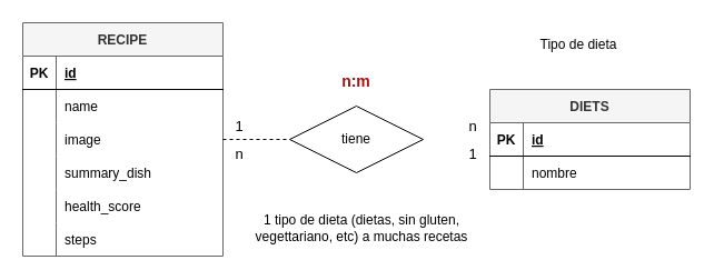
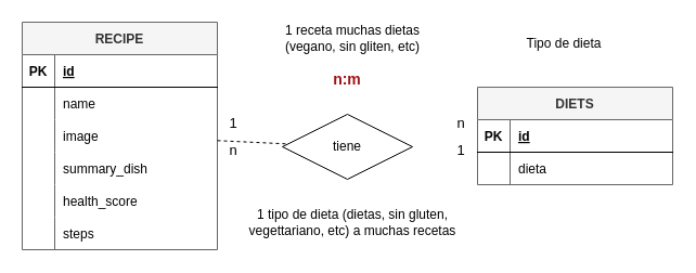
+ <mxCell id="36" value="1 receta muchas dietas (vegano, sin gliten, etc)" style="text;html=1;strokeColor=none;fillColor=none;align=center;verticalAlign=middle;whiteSpace=wrap;rounded=0;" parent="1" vertex="1"><mxGeometry x="240" y="20" width="170" height="30" as="geometry" /></mxCell>
- <mxCell id="28" value="tiene" style="shape=rhombus;perimeter=rhombusPerimeter;whiteSpace=wrap;html=1;align=center;" parent="1" vertex="1"><mxGeometry x="260" y="95" width="120" height="60" as="geometry" /></mxCell>
+ <mxCell id="28" value="tiene" style="shape=rhombus;perimeter=rhombusPerimeter;whiteSpace=wrap;html=1;align=center;" parent="1" vertex="1"><mxGeometry x="260" y="105" width="120" height="60" as="geometry" /></mxCell>
- <mxCell id="27" value="nombre" style="shape=partialRectangle;connectable=0;fillColor=none;top=0;left=0;bottom=0;right=0;align=left;spacingLeft=6;overflow=hidden;" parent="25" vertex="1"><mxGeometry x="30" width="150" height="30" as="geometry"><mxRectangle width="150" height="30" as="alternateBounds" /></mxGeometry></mxCell>
+ <mxCell id="27" value="dieta" style="shape=partialRectangle;connectable=0;fillColor=none;top=0;left=0;bottom=0;right=0;align=left;spacingLeft=6;overflow=hidden;" parent="25" vertex="1"><mxGeometry x="30" width="150" height="30" as="geometry"><mxRectangle width="150" height="30" as="alternateBounds" /></mxGeometry></mxCell>
